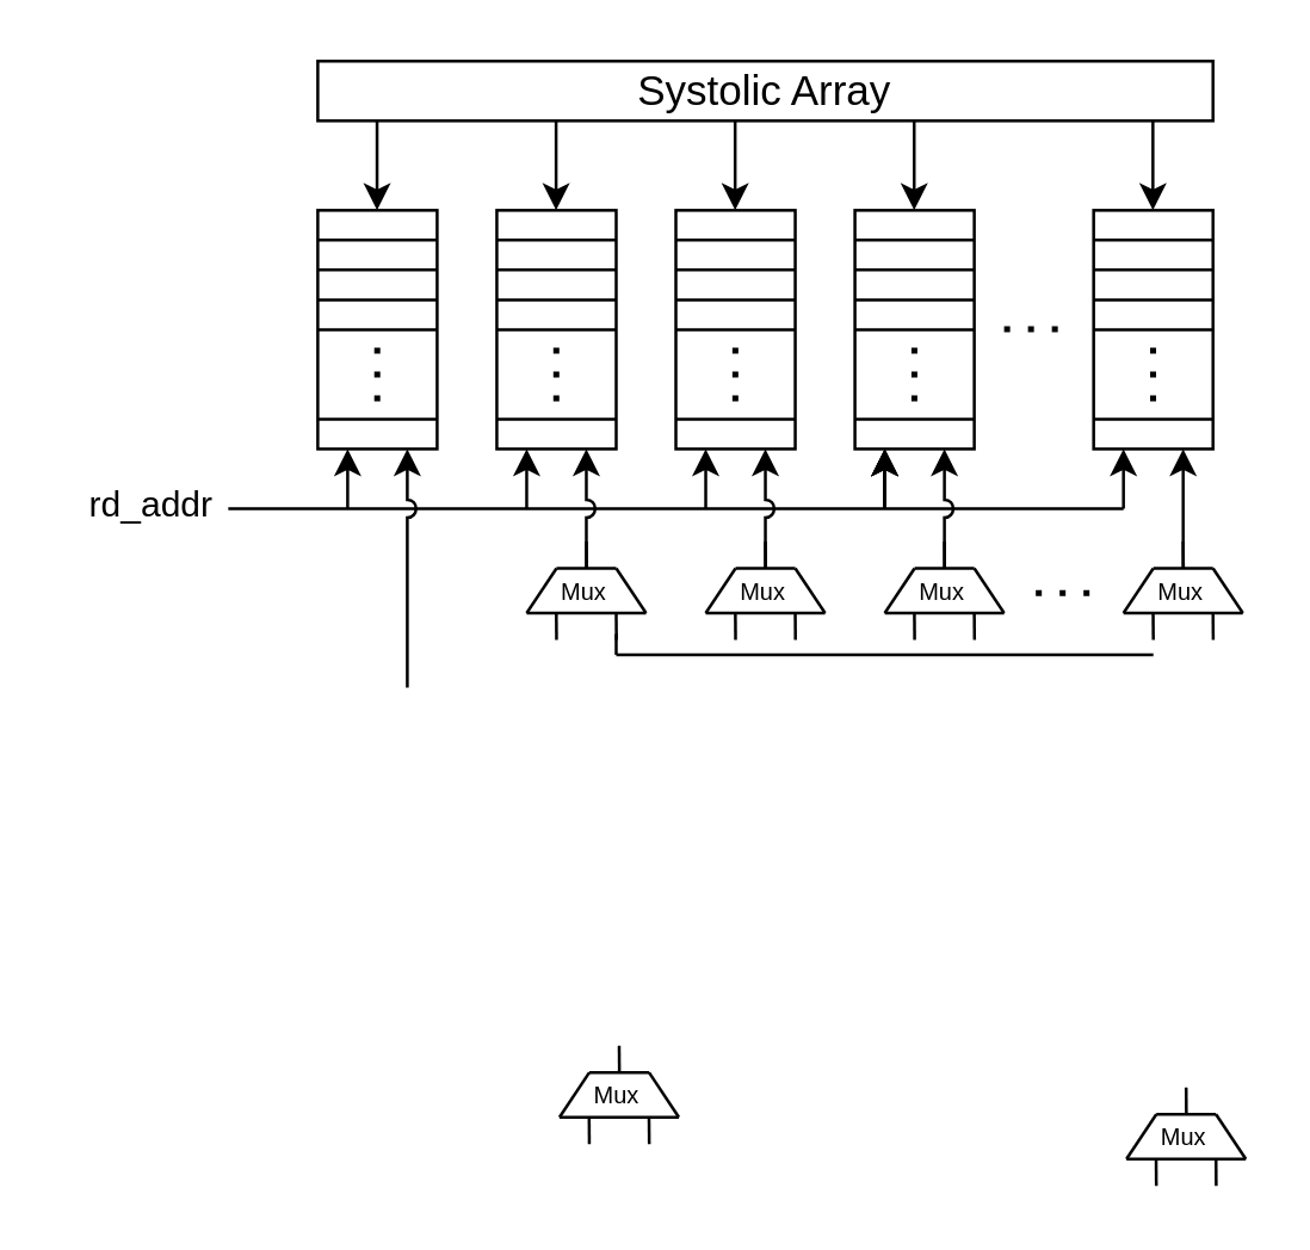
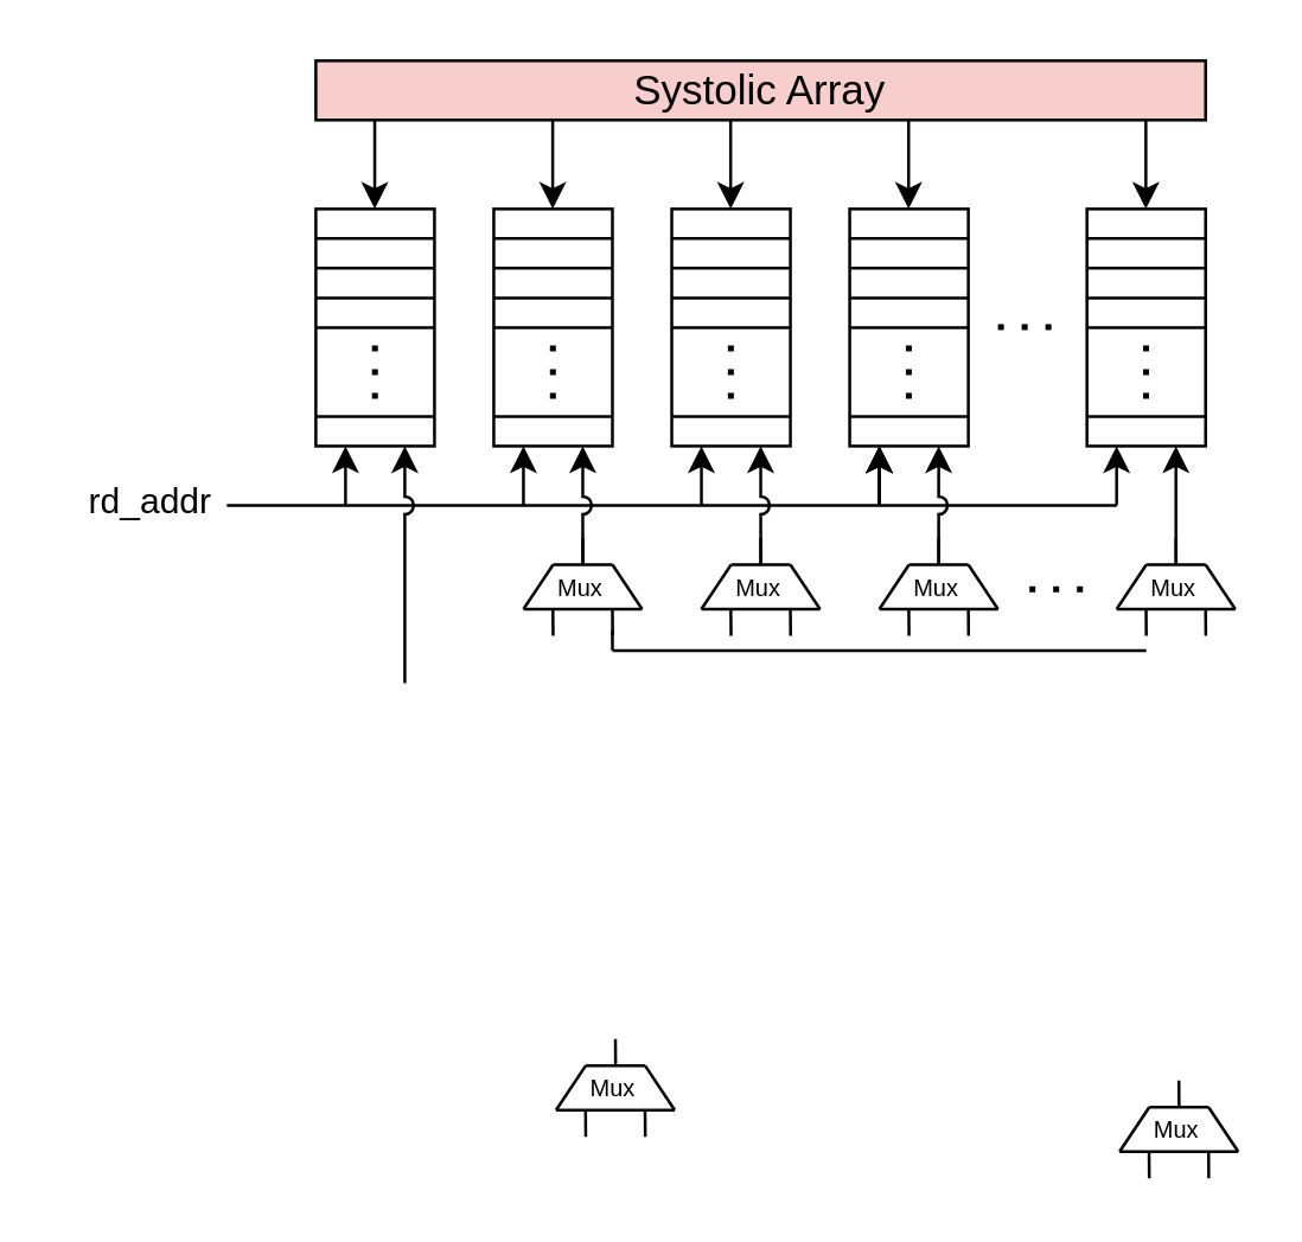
- <mxCell id="2" value="&lt;font style=&quot;font-size: 14px;&quot;&gt;Systolic Array&lt;/font&gt;" style="rounded=0;whiteSpace=wrap;html=1;" vertex="1" parent="1"><mxGeometry x="106" y="20" width="300" height="20" as="geometry" /></mxCell>
+ <mxCell id="2" value="&lt;font style=&quot;font-size: 14px;&quot;&gt;Systolic Array&lt;/font&gt;" style="rounded=0;whiteSpace=wrap;html=1;fillColor=#f8cecc;" vertex="1" parent="1"><mxGeometry x="106" y="20" width="300" height="20" as="geometry" /></mxCell>
